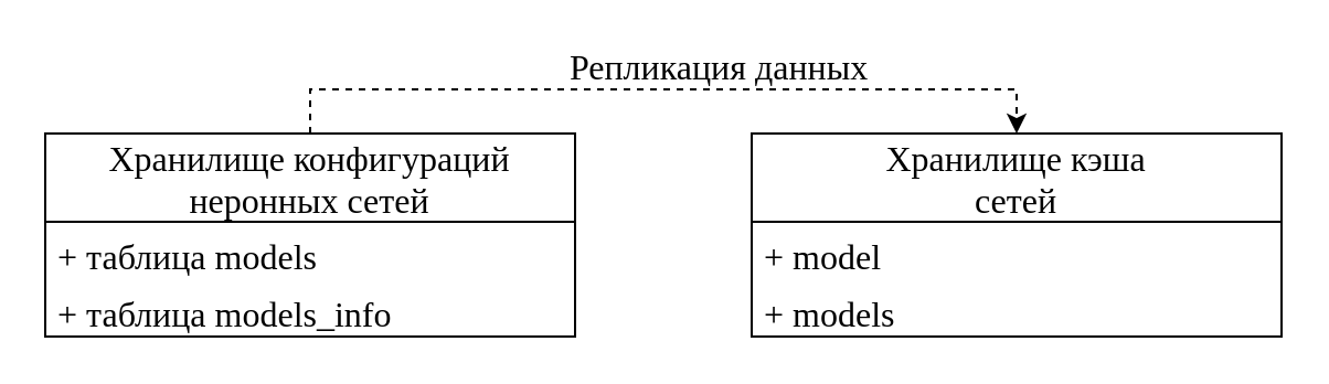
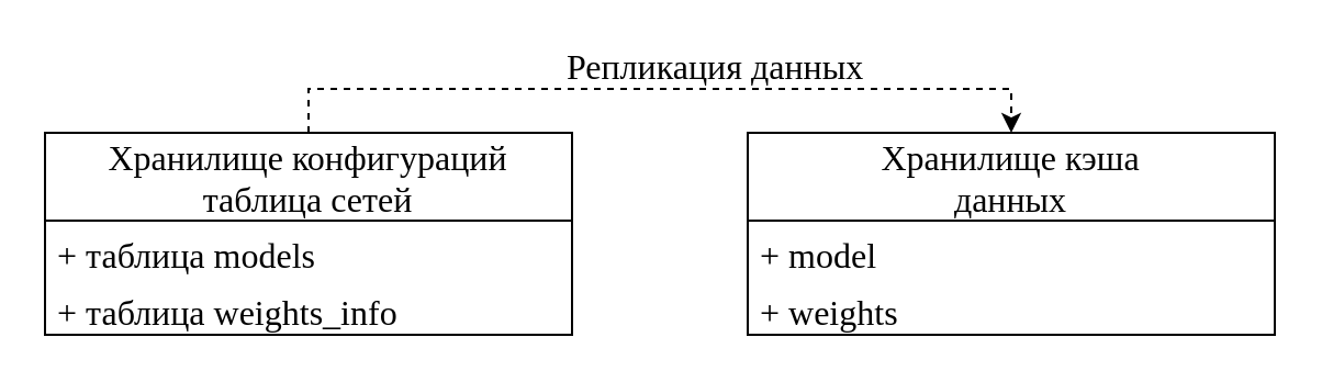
- <mxCell id="3" value="Хранилище конфигураций&#10;неронных сетей" style="swimlane;fontStyle=0;childLayout=stackLayout;horizontal=1;startSize=40;fillColor=none;horizontalStack=0;resizeParent=1;resizeParentMax=0;resizeLast=0;collapsible=1;marginBottom=0;fontSize=16;fontFamily=FiraCode;fontSource=https%3A%2F%2Ffonts.googleapis.com%2Fcss%3Ffamily%3DFiraCode;" vertex="1" parent="1"><mxGeometry x="20" y="60" width="240" height="92" as="geometry" /></mxCell>
+ <mxCell id="3" value="Хранилище конфигураций&#10;таблица сетей" style="swimlane;fontStyle=0;childLayout=stackLayout;horizontal=1;startSize=40;fillColor=none;horizontalStack=0;resizeParent=1;resizeParentMax=0;resizeLast=0;collapsible=1;marginBottom=0;fontSize=16;fontFamily=FiraCode;fontSource=https%3A%2F%2Ffonts.googleapis.com%2Fcss%3Ffamily%3DFiraCode;" vertex="1" parent="1"><mxGeometry x="20" y="60" width="240" height="92" as="geometry" /></mxCell>
- <mxCell id="6" value="Хранилище кэша&#10;сетей" style="swimlane;fontStyle=0;childLayout=stackLayout;horizontal=1;startSize=40;fillColor=none;horizontalStack=0;resizeParent=1;resizeParentMax=0;resizeLast=0;collapsible=1;marginBottom=0;fontSize=16;fontFamily=FiraCode;fontSource=https%3A%2F%2Ffonts.googleapis.com%2Fcss%3Ffamily%3DFiraCode;" vertex="1" parent="1"><mxGeometry x="340" y="60" width="240" height="92" as="geometry" /></mxCell>
+ <mxCell id="6" value="Хранилище кэша&#10;данных" style="swimlane;fontStyle=0;childLayout=stackLayout;horizontal=1;startSize=40;fillColor=none;horizontalStack=0;resizeParent=1;resizeParentMax=0;resizeLast=0;collapsible=1;marginBottom=0;fontSize=16;fontFamily=FiraCode;fontSource=https%3A%2F%2Ffonts.googleapis.com%2Fcss%3Ffamily%3DFiraCode;" vertex="1" parent="1"><mxGeometry x="340" y="60" width="240" height="92" as="geometry" /></mxCell>
- <mxCell id="5" value="+ таблица models_info" style="text;strokeColor=none;fillColor=none;align=left;verticalAlign=top;spacingLeft=4;spacingRight=4;overflow=hidden;rotatable=0;points=[[0,0.5],[1,0.5]];portConstraint=eastwest;fontSize=16;fontFamily=FiraCode;fontSource=https%3A%2F%2Ffonts.googleapis.com%2Fcss%3Ffamily%3DFiraCode;" vertex="1" parent="3"><mxGeometry y="66" width="240" height="26" as="geometry" /></mxCell>
+ <mxCell id="5" value="+ таблица weights_info" style="text;strokeColor=none;fillColor=none;align=left;verticalAlign=top;spacingLeft=4;spacingRight=4;overflow=hidden;rotatable=0;points=[[0,0.5],[1,0.5]];portConstraint=eastwest;fontSize=16;fontFamily=FiraCode;fontSource=https%3A%2F%2Ffonts.googleapis.com%2Fcss%3Ffamily%3DFiraCode;" vertex="1" parent="3"><mxGeometry y="66" width="240" height="26" as="geometry" /></mxCell>
- <mxCell id="8" value="+ models" style="text;strokeColor=none;fillColor=none;align=left;verticalAlign=top;spacingLeft=4;spacingRight=4;overflow=hidden;rotatable=0;points=[[0,0.5],[1,0.5]];portConstraint=eastwest;fontSize=16;fontFamily=FiraCode;fontSource=https%3A%2F%2Ffonts.googleapis.com%2Fcss%3Ffamily%3DFiraCode;" vertex="1" parent="6"><mxGeometry y="66" width="240" height="26" as="geometry" /></mxCell>
+ <mxCell id="8" value="+ weights" style="text;strokeColor=none;fillColor=none;align=left;verticalAlign=top;spacingLeft=4;spacingRight=4;overflow=hidden;rotatable=0;points=[[0,0.5],[1,0.5]];portConstraint=eastwest;fontSize=16;fontFamily=FiraCode;fontSource=https%3A%2F%2Ffonts.googleapis.com%2Fcss%3Ffamily%3DFiraCode;" vertex="1" parent="6"><mxGeometry y="66" width="240" height="26" as="geometry" /></mxCell>
